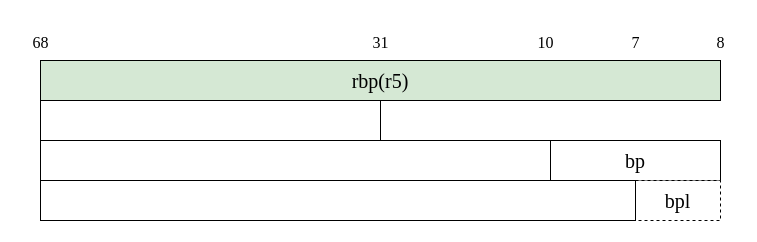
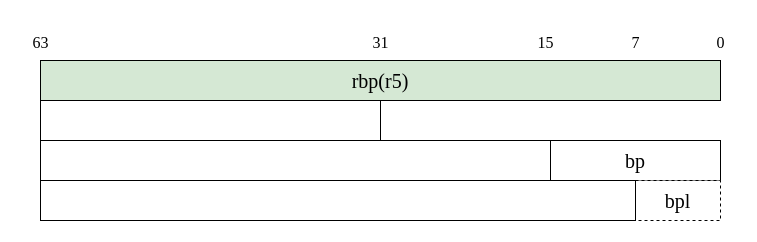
- <mxCell id="12" value="&lt;font style=&quot;font-size: 16px;&quot;&gt;68&lt;/font&gt;" style="text;html=1;resizable=0;autosize=1;align=center;verticalAlign=middle;points=[];fillColor=none;strokeColor=none;rounded=0;fontFamily=Lucida Console;fontSize=20;" parent="1" vertex="1"><mxGeometry x="20" y="20" width="40" height="40" as="geometry" /></mxCell>
+ <mxCell id="12" value="&lt;font style=&quot;font-size: 16px;&quot;&gt;63&lt;/font&gt;" style="text;html=1;resizable=0;autosize=1;align=center;verticalAlign=middle;points=[];fillColor=none;strokeColor=none;rounded=0;fontFamily=Lucida Console;fontSize=20;" parent="1" vertex="1"><mxGeometry x="20" y="20" width="40" height="40" as="geometry" /></mxCell>
- <mxCell id="10" value="&lt;font style=&quot;font-size: 16px;&quot;&gt;10&lt;/font&gt;" style="text;html=1;resizable=0;autosize=1;align=center;verticalAlign=middle;points=[];fillColor=none;strokeColor=none;rounded=0;fontFamily=Lucida Console;fontSize=20;" parent="1" vertex="1"><mxGeometry x="525" y="20" width="40" height="40" as="geometry" /></mxCell>
+ <mxCell id="10" value="&lt;font style=&quot;font-size: 16px;&quot;&gt;15&lt;/font&gt;" style="text;html=1;resizable=0;autosize=1;align=center;verticalAlign=middle;points=[];fillColor=none;strokeColor=none;rounded=0;fontFamily=Lucida Console;fontSize=20;" parent="1" vertex="1"><mxGeometry x="525" y="20" width="40" height="40" as="geometry" /></mxCell>
- <mxCell id="8" value="&lt;font style=&quot;font-size: 16px;&quot;&gt;8&lt;/font&gt;" style="text;html=1;resizable=0;autosize=1;align=center;verticalAlign=middle;points=[];fillColor=none;strokeColor=none;rounded=0;fontFamily=Lucida Console;fontSize=20;" parent="1" vertex="1"><mxGeometry x="705" y="20" width="30" height="40" as="geometry" /></mxCell>
+ <mxCell id="8" value="&lt;font style=&quot;font-size: 16px;&quot;&gt;0&lt;/font&gt;" style="text;html=1;resizable=0;autosize=1;align=center;verticalAlign=middle;points=[];fillColor=none;strokeColor=none;rounded=0;fontFamily=Lucida Console;fontSize=20;" parent="1" vertex="1"><mxGeometry x="705" y="20" width="30" height="40" as="geometry" /></mxCell>
